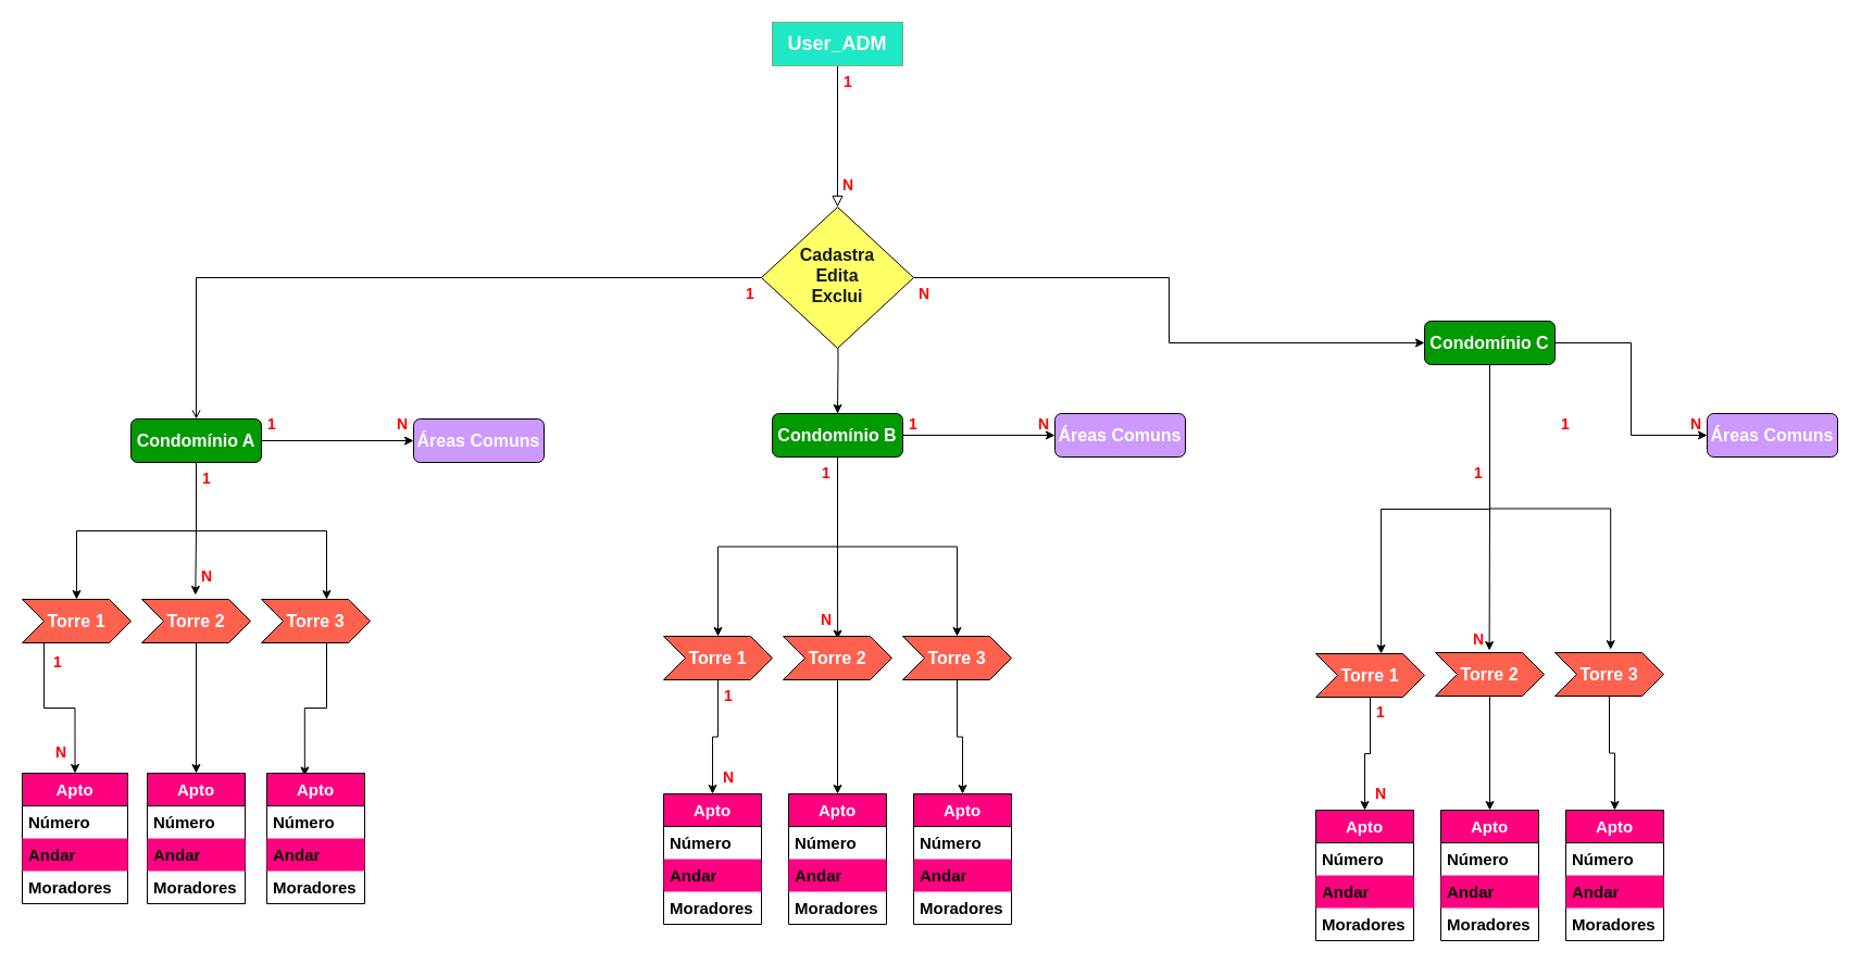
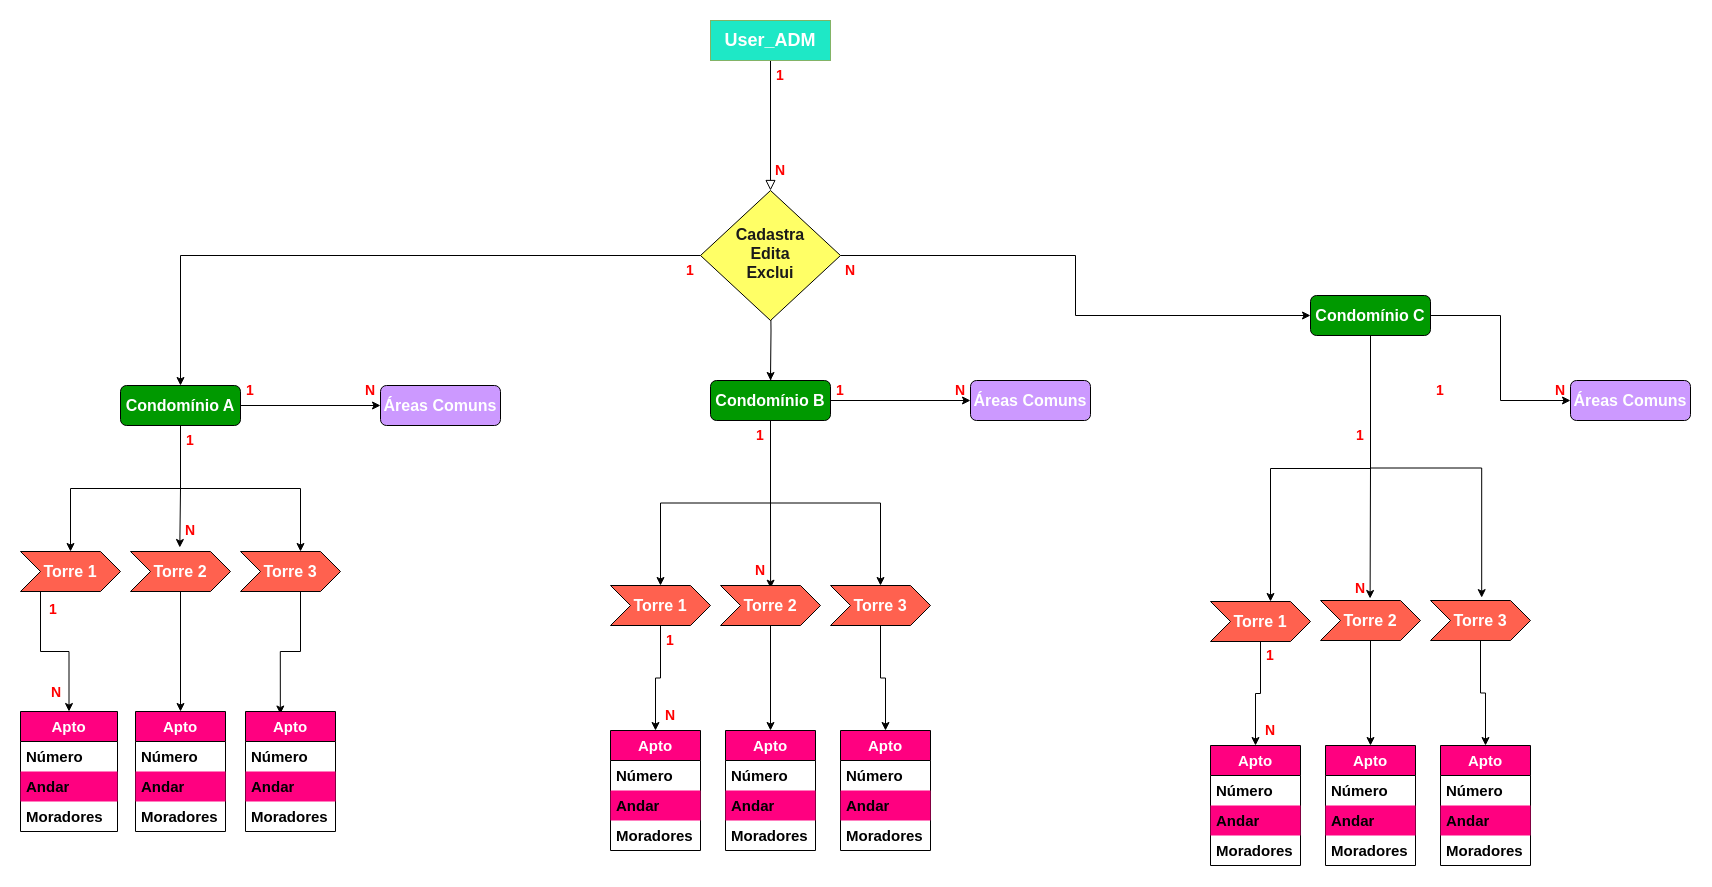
- <mxCell id="4" style="edgeStyle=orthogonalEdgeStyle;rounded=0;orthogonalLoop=1;jettySize=auto;html=1;entryX=0.5;entryY=0;entryDx=0;entryDy=0;fontSize=16;fontStyle=1;fontColor=#FFFFFF;endArrow=open;" edge="1" parent="1" source="8" target="13"><mxGeometry relative="1" as="geometry" /></mxCell>
+ <mxCell id="4" style="edgeStyle=orthogonalEdgeStyle;rounded=0;orthogonalLoop=1;jettySize=auto;html=1;entryX=0.5;entryY=0;entryDx=0;entryDy=0;fontSize=16;fontStyle=1;fontColor=#FFFFFF;" edge="1" parent="1" source="8" target="13"><mxGeometry relative="1" as="geometry" /></mxCell>
